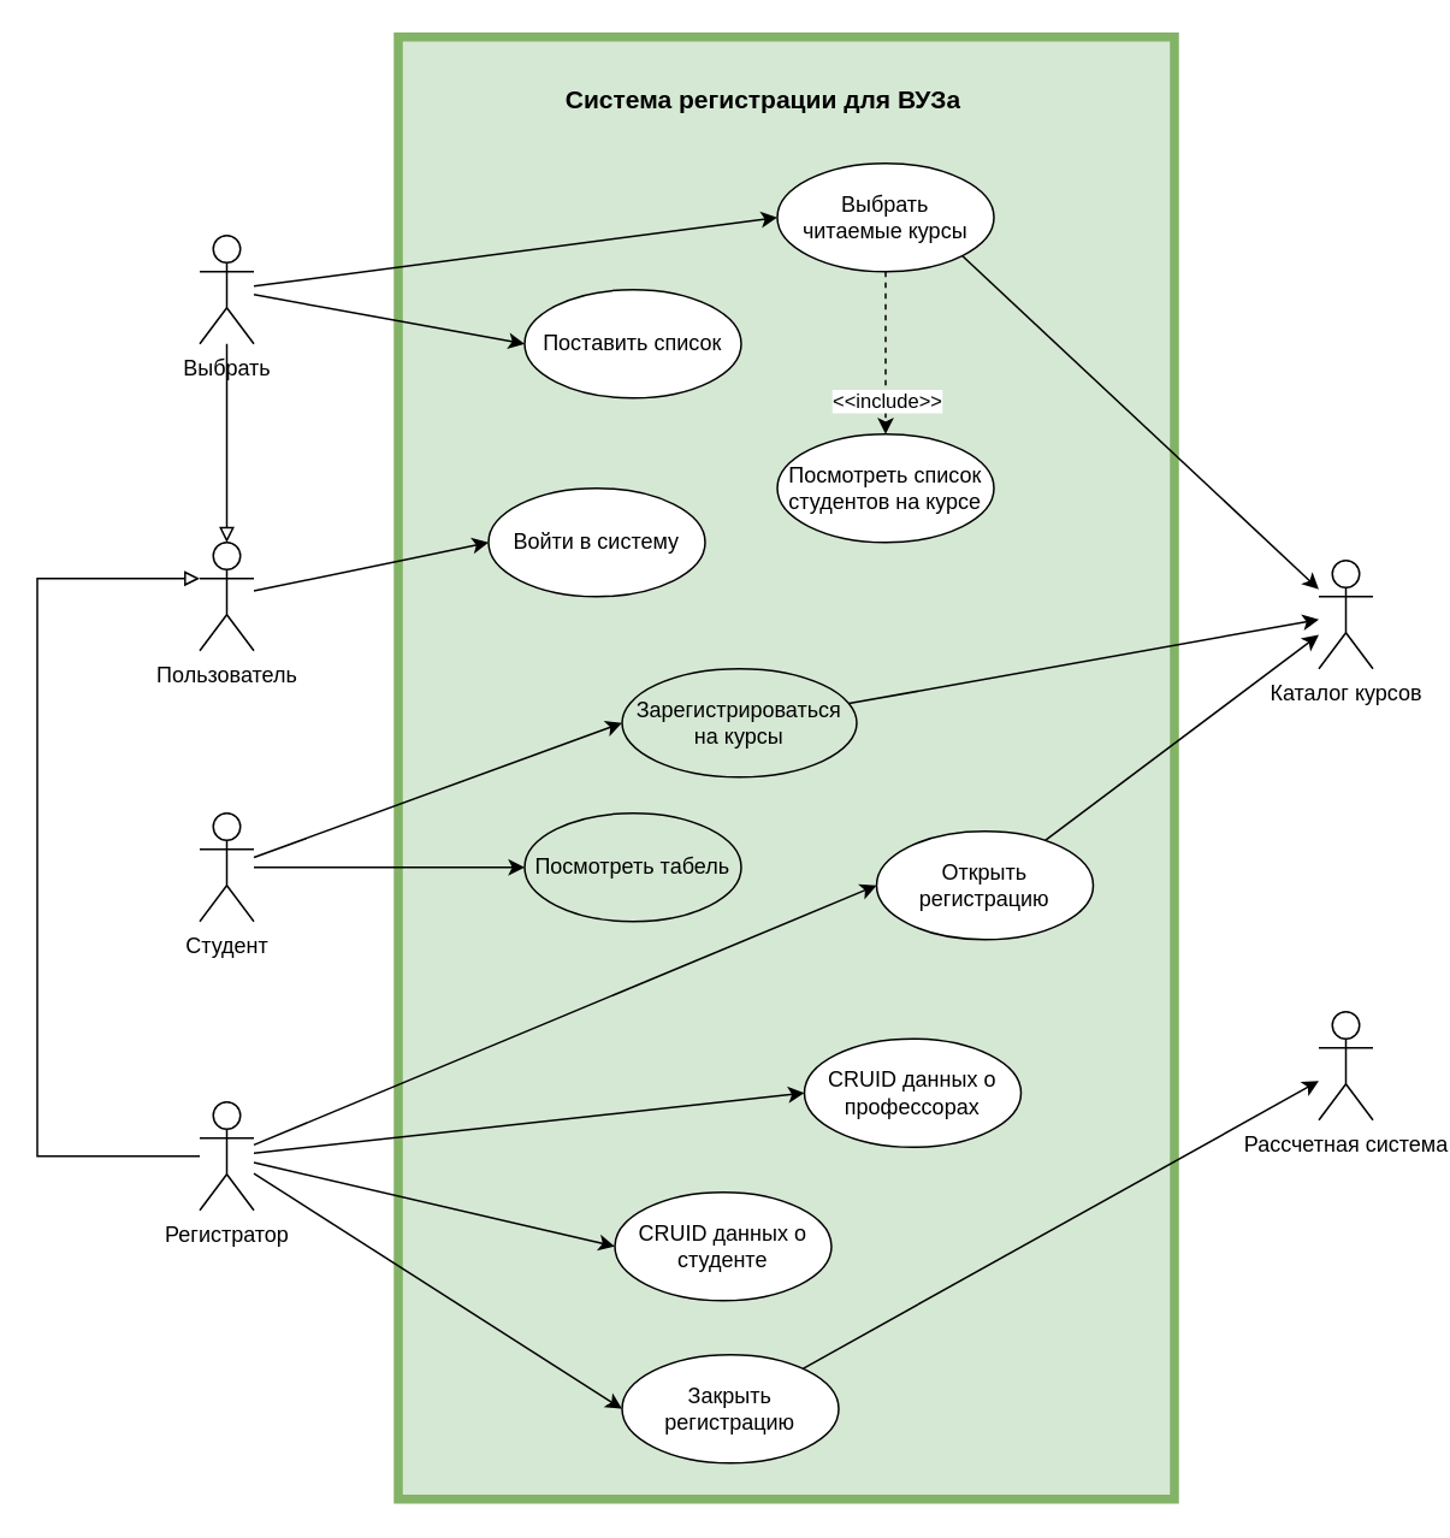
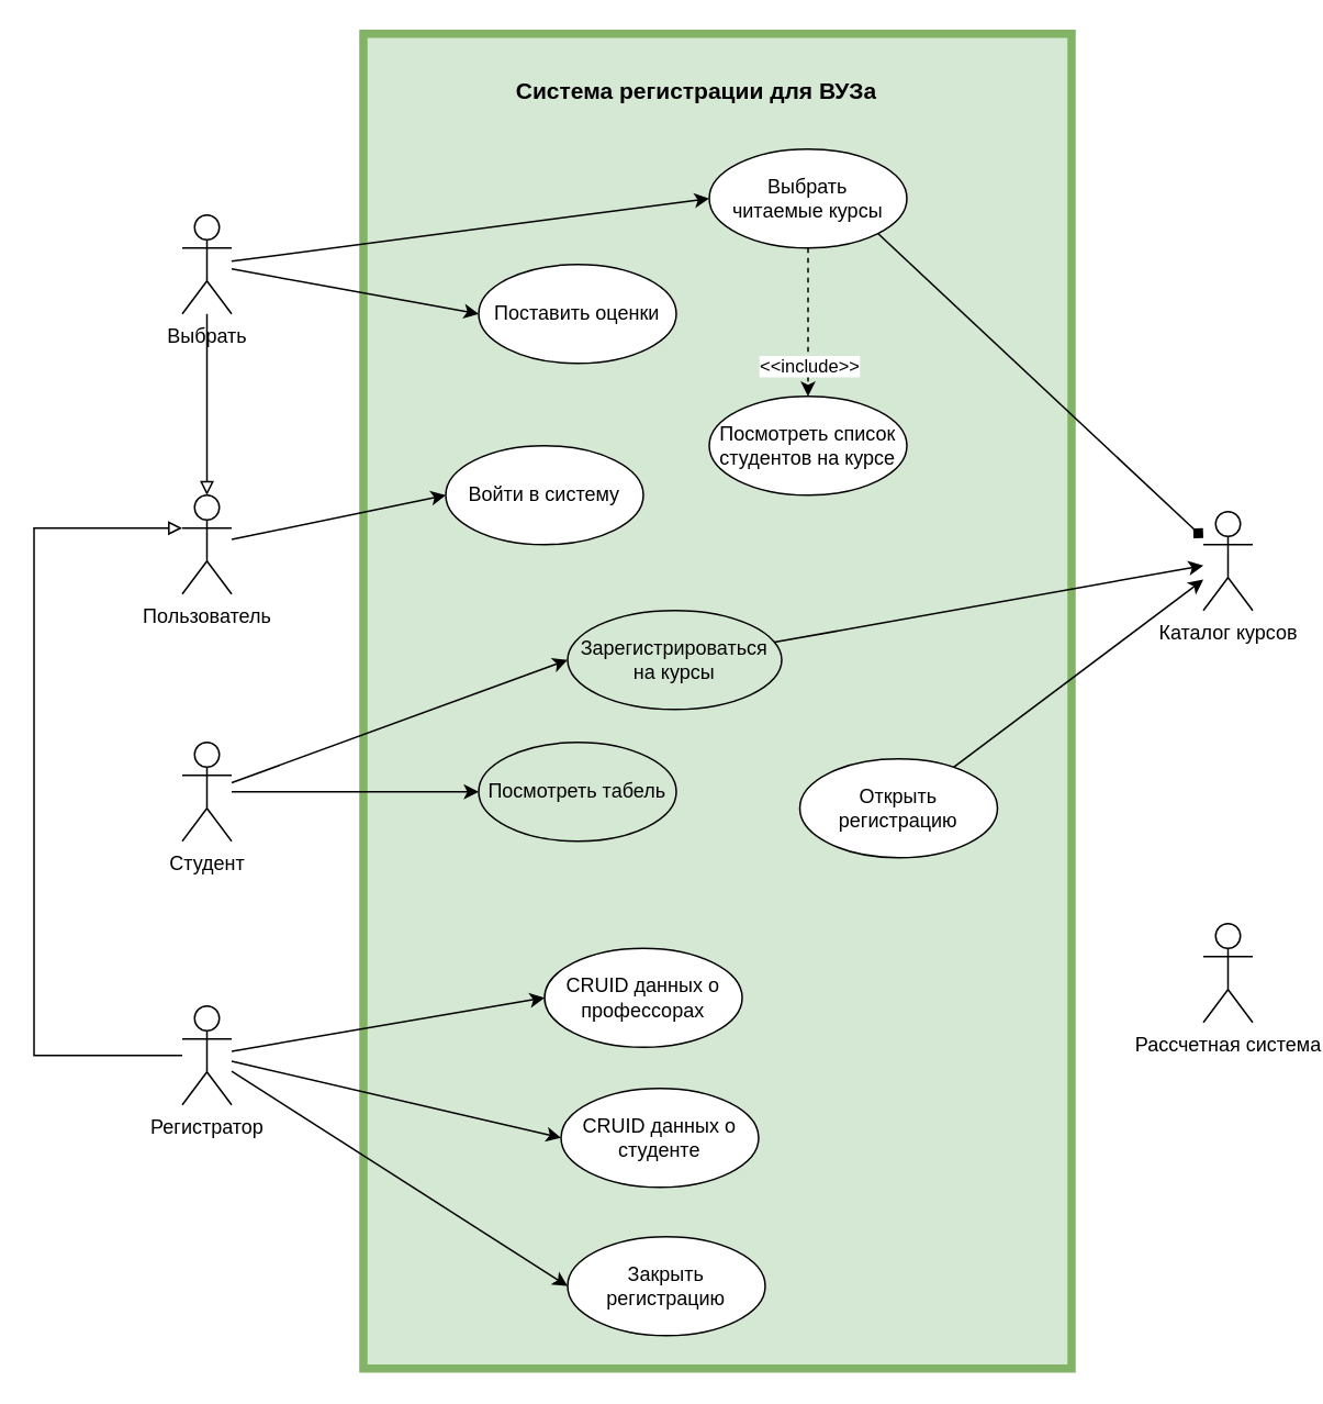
- <mxCell id="17" value="Поставить список" style="ellipse;whiteSpace=wrap;html=1;" vertex="1" parent="1"><mxGeometry x="290" y="160" width="120" height="60" as="geometry" /></mxCell>
+ <mxCell id="17" value="Поставить оценки" style="ellipse;whiteSpace=wrap;html=1;" vertex="1" parent="1"><mxGeometry x="290" y="160" width="120" height="60" as="geometry" /></mxCell>
- <mxCell id="14" style="rounded=0;orthogonalLoop=1;jettySize=auto;html=1;exitX=1;exitY=1;exitDx=0;exitDy=0;" edge="1" parent="1" source="16" target="12"><mxGeometry relative="1" as="geometry" /></mxCell>
+ <mxCell id="14" style="rounded=0;orthogonalLoop=1;jettySize=auto;html=1;exitX=1;exitY=1;exitDx=0;exitDy=0;endArrow=diamond;" edge="1" parent="1" source="16" target="12"><mxGeometry relative="1" as="geometry" /></mxCell>
- <mxCell id="31" style="rounded=0;orthogonalLoop=1;jettySize=auto;html=1;entryX=0;entryY=0.5;entryDx=0;entryDy=0;" edge="1" parent="1" source="34" target="25"><mxGeometry relative="1" as="geometry" /></mxCell>
- <mxCell id="21" value="CRUID данных о профессорах" style="ellipse;whiteSpace=wrap;html=1;" vertex="1" parent="1"><mxGeometry x="445" y="575" width="120" height="60" as="geometry" /></mxCell>
+ <mxCell id="21" value="CRUID данных о профессорах" style="ellipse;whiteSpace=wrap;html=1;" vertex="1" parent="1"><mxGeometry x="330" y="575" width="120" height="60" as="geometry" /></mxCell>
- <mxCell id="22" style="rounded=0;orthogonalLoop=1;jettySize=auto;html=1;" edge="1" parent="1" source="23" target="13"><mxGeometry relative="1" as="geometry" /></mxCell>
